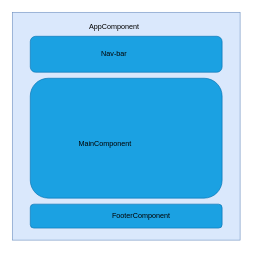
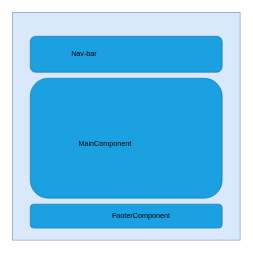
- <mxCell id="5" value="AppComponent" style="text;html=1;align=center;verticalAlign=middle;whiteSpace=wrap;rounded=0;" vertex="1" parent="1"><mxGeometry x="160" y="30" width="60" height="30" as="geometry" /></mxCell>
- <mxCell id="4" value="Nav-bar" style="text;html=1;align=center;verticalAlign=middle;whiteSpace=wrap;rounded=0;" vertex="1" parent="1"><mxGeometry x="160" y="75" width="60" height="30" as="geometry" /></mxCell>
+ <mxCell id="4" value="Nav-bar" style="text;html=1;align=center;verticalAlign=middle;whiteSpace=wrap;rounded=0;" vertex="1" parent="1"><mxGeometry x="110" y="75" width="60" height="30" as="geometry" /></mxCell>
